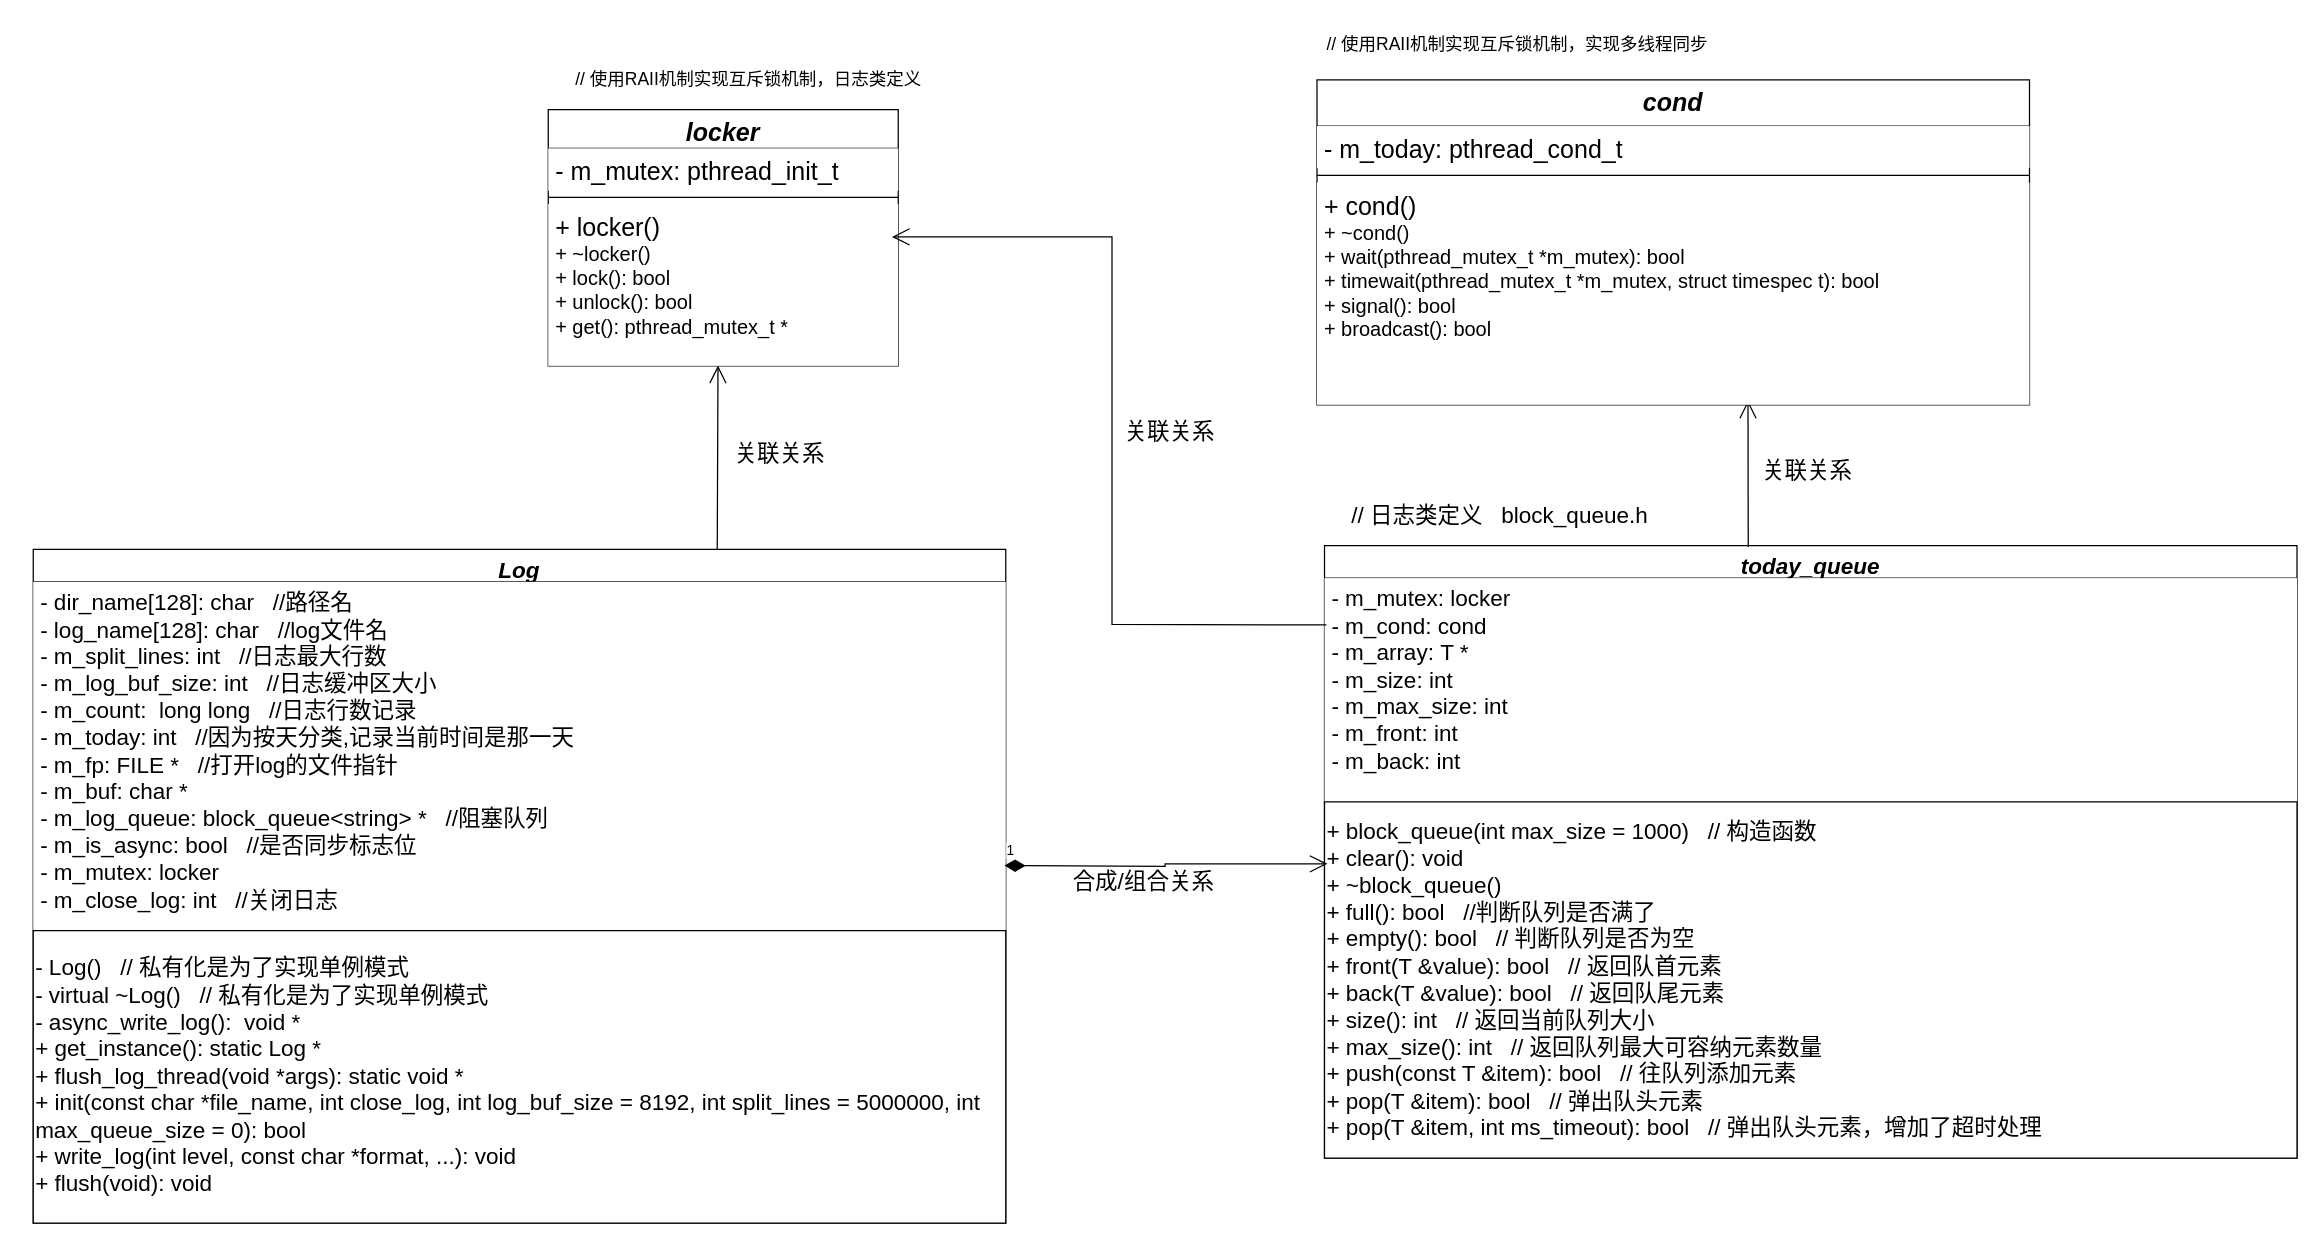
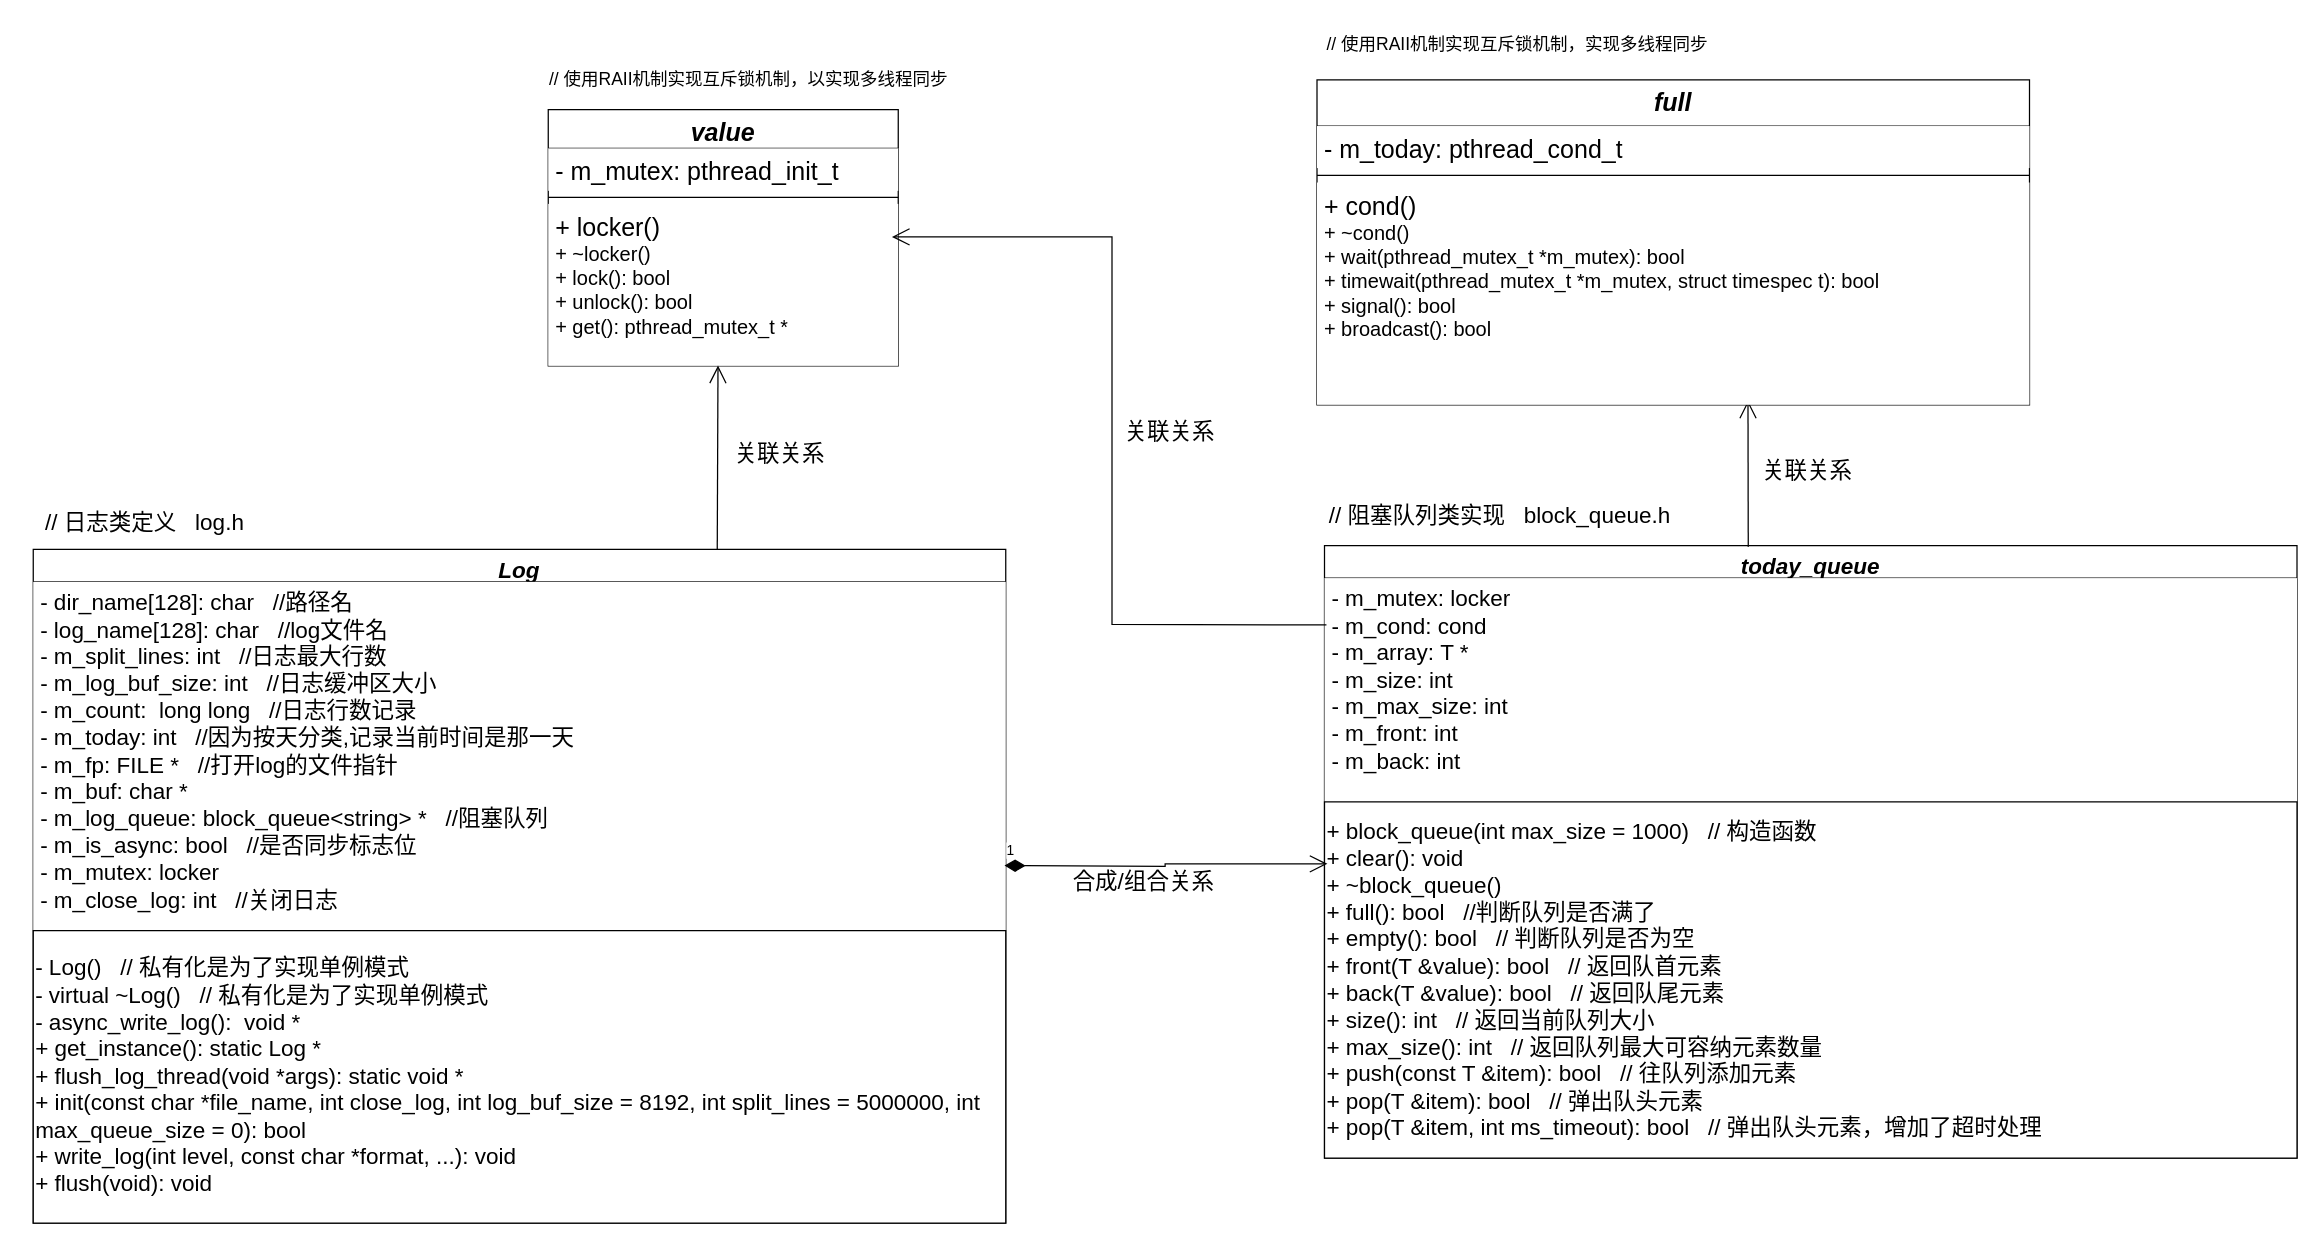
- <mxCell id="24" value="&lt;font style=&quot;font-size: 14px;&quot;&gt;// 使用RAII机制实现互斥锁机制，日志类定义&lt;/font&gt;" style="text;html=1;align=center;verticalAlign=middle;resizable=0;points=[];autosize=1;strokeColor=none;fillColor=none;" parent="19" vertex="1"><mxGeometry x="-10" width="340" height="30" as="geometry" /></mxCell>
+ <mxCell id="24" value="&lt;font style=&quot;font-size: 14px;&quot;&gt;// 使用RAII机制实现互斥锁机制，以实现多线程同步&lt;/font&gt;" style="text;html=1;align=center;verticalAlign=middle;resizable=0;points=[];autosize=1;strokeColor=none;fillColor=none;" parent="19" vertex="1"><mxGeometry x="-10" width="340" height="30" as="geometry" /></mxCell>
- <mxCell id="14" value="&lt;font style=&quot;font-size: 20px;&quot;&gt;&lt;i&gt;cond&lt;/i&gt;&lt;/font&gt;" style="swimlane;fontStyle=1;align=center;verticalAlign=top;childLayout=stackLayout;horizontal=1;startSize=37;horizontalStack=0;resizeParent=1;resizeParentMax=0;resizeLast=0;collapsible=1;marginBottom=0;whiteSpace=wrap;html=1;" parent="13" vertex="1"><mxGeometry y="43.333" width="570" height="259.996" as="geometry" /></mxCell>
+ <mxCell id="14" value="&lt;font style=&quot;font-size: 20px;&quot;&gt;&lt;i&gt;full&lt;/i&gt;&lt;/font&gt;" style="swimlane;fontStyle=1;align=center;verticalAlign=top;childLayout=stackLayout;horizontal=1;startSize=37;horizontalStack=0;resizeParent=1;resizeParentMax=0;resizeLast=0;collapsible=1;marginBottom=0;whiteSpace=wrap;html=1;" parent="13" vertex="1"><mxGeometry y="43.333" width="570" height="259.996" as="geometry" /></mxCell>
- <mxCell id="20" value="&lt;font style=&quot;font-size: 20px;&quot;&gt;&lt;i&gt;locker&lt;/i&gt;&lt;/font&gt;" style="swimlane;fontStyle=1;align=center;verticalAlign=top;childLayout=stackLayout;horizontal=1;startSize=31;horizontalStack=0;resizeParent=1;resizeParentMax=0;resizeLast=0;collapsible=1;marginBottom=0;whiteSpace=wrap;html=1;" parent="19" vertex="1"><mxGeometry y="39.167" width="280" height="205.004" as="geometry" /></mxCell>
+ <mxCell id="20" value="&lt;font style=&quot;font-size: 20px;&quot;&gt;&lt;i&gt;value&lt;/i&gt;&lt;/font&gt;" style="swimlane;fontStyle=1;align=center;verticalAlign=top;childLayout=stackLayout;horizontal=1;startSize=31;horizontalStack=0;resizeParent=1;resizeParentMax=0;resizeLast=0;collapsible=1;marginBottom=0;whiteSpace=wrap;html=1;" parent="19" vertex="1"><mxGeometry y="39.167" width="280" height="205.004" as="geometry" /></mxCell>
- <mxCell id="11" value="&lt;font style=&quot;font-size: 18px;&quot;&gt;// 日志类定义&amp;nbsp; &amp;nbsp;block_queue.h&lt;/font&gt;" style="text;html=1;align=center;verticalAlign=middle;resizable=0;points=[];autosize=1;strokeColor=none;fillColor=none;" parent="7" vertex="1"><mxGeometry y="-3" width="291" height="34" as="geometry" /></mxCell>
+ <mxCell id="11" value="&lt;font style=&quot;font-size: 18px;&quot;&gt;// 阻塞队列类实现&amp;nbsp; &amp;nbsp;block_queue.h&lt;/font&gt;" style="text;html=1;align=center;verticalAlign=middle;resizable=0;points=[];autosize=1;strokeColor=none;fillColor=none;" parent="7" vertex="1"><mxGeometry y="-3" width="291" height="34" as="geometry" /></mxCell>
+ <mxCell id="6" value="&lt;font style=&quot;font-size: 18px;&quot;&gt;// 日志类定义&amp;nbsp; &amp;nbsp;log.h&lt;/font&gt;" style="text;html=1;align=center;verticalAlign=middle;resizable=0;points=[];autosize=1;strokeColor=none;fillColor=none;" parent="2" vertex="1"><mxGeometry x="6" width="177" height="34" as="geometry" /></mxCell>
